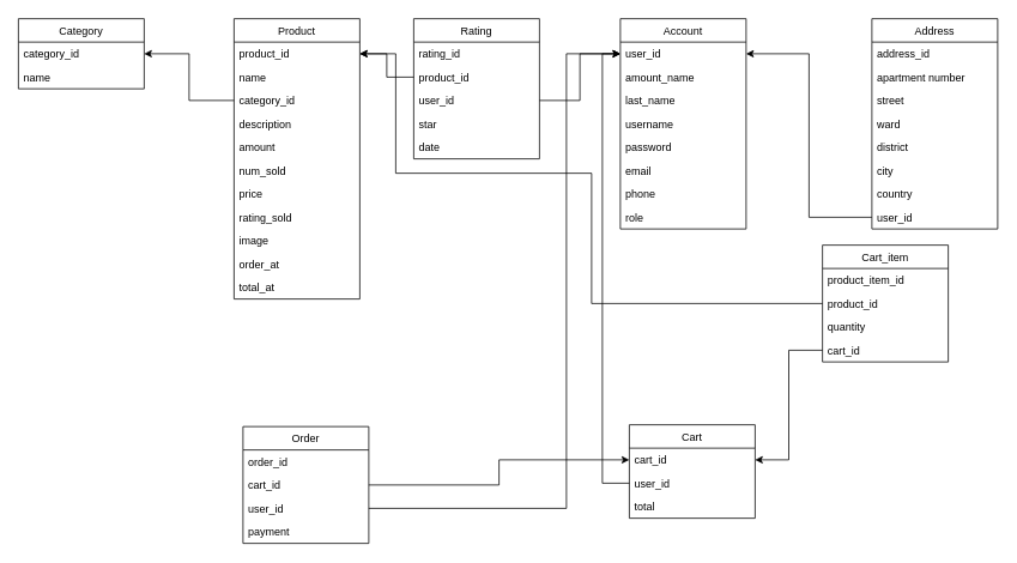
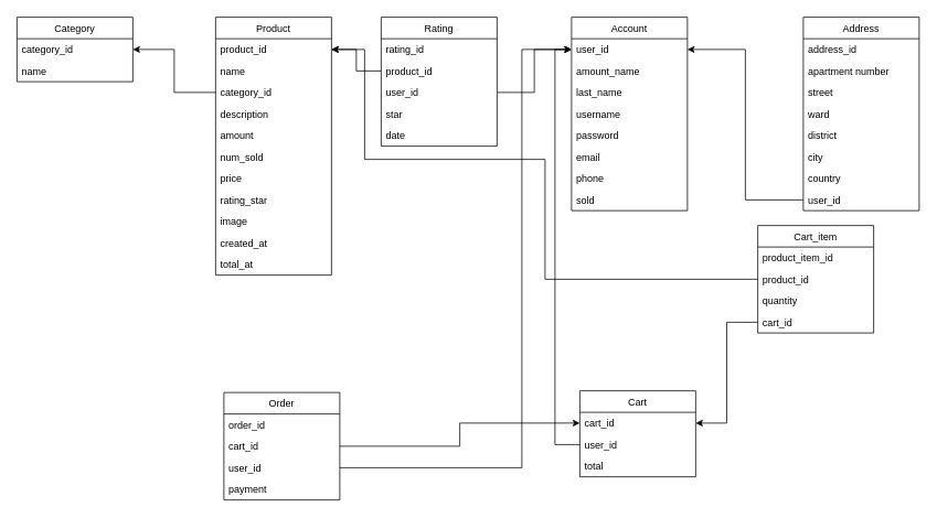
- <mxCell id="13" value="rating_sold" style="text;strokeColor=none;fillColor=none;align=left;verticalAlign=top;spacingLeft=4;spacingRight=4;overflow=hidden;rotatable=0;points=[[0,0.5],[1,0.5]];portConstraint=eastwest;" parent="5" vertex="1"><mxGeometry y="208" width="140" height="26" as="geometry" /></mxCell>
+ <mxCell id="13" value="rating_star" style="text;strokeColor=none;fillColor=none;align=left;verticalAlign=top;spacingLeft=4;spacingRight=4;overflow=hidden;rotatable=0;points=[[0,0.5],[1,0.5]];portConstraint=eastwest;" parent="5" vertex="1"><mxGeometry y="208" width="140" height="26" as="geometry" /></mxCell>
- <mxCell id="25" value="role" style="text;strokeColor=none;fillColor=none;align=left;verticalAlign=top;spacingLeft=4;spacingRight=4;overflow=hidden;rotatable=0;points=[[0,0.5],[1,0.5]];portConstraint=eastwest;" vertex="1" parent="17"><mxGeometry y="208" width="140" height="26" as="geometry" /></mxCell>
+ <mxCell id="25" value="sold" style="text;strokeColor=none;fillColor=none;align=left;verticalAlign=top;spacingLeft=4;spacingRight=4;overflow=hidden;rotatable=0;points=[[0,0.5],[1,0.5]];portConstraint=eastwest;" vertex="1" parent="17"><mxGeometry y="208" width="140" height="26" as="geometry" /></mxCell>
- <mxCell id="15" value="order_at" style="text;strokeColor=none;fillColor=none;align=left;verticalAlign=top;spacingLeft=4;spacingRight=4;overflow=hidden;rotatable=0;points=[[0,0.5],[1,0.5]];portConstraint=eastwest;" parent="5" vertex="1"><mxGeometry y="260" width="140" height="26" as="geometry" /></mxCell>
+ <mxCell id="15" value="created_at" style="text;strokeColor=none;fillColor=none;align=left;verticalAlign=top;spacingLeft=4;spacingRight=4;overflow=hidden;rotatable=0;points=[[0,0.5],[1,0.5]];portConstraint=eastwest;" parent="5" vertex="1"><mxGeometry y="260" width="140" height="26" as="geometry" /></mxCell>
